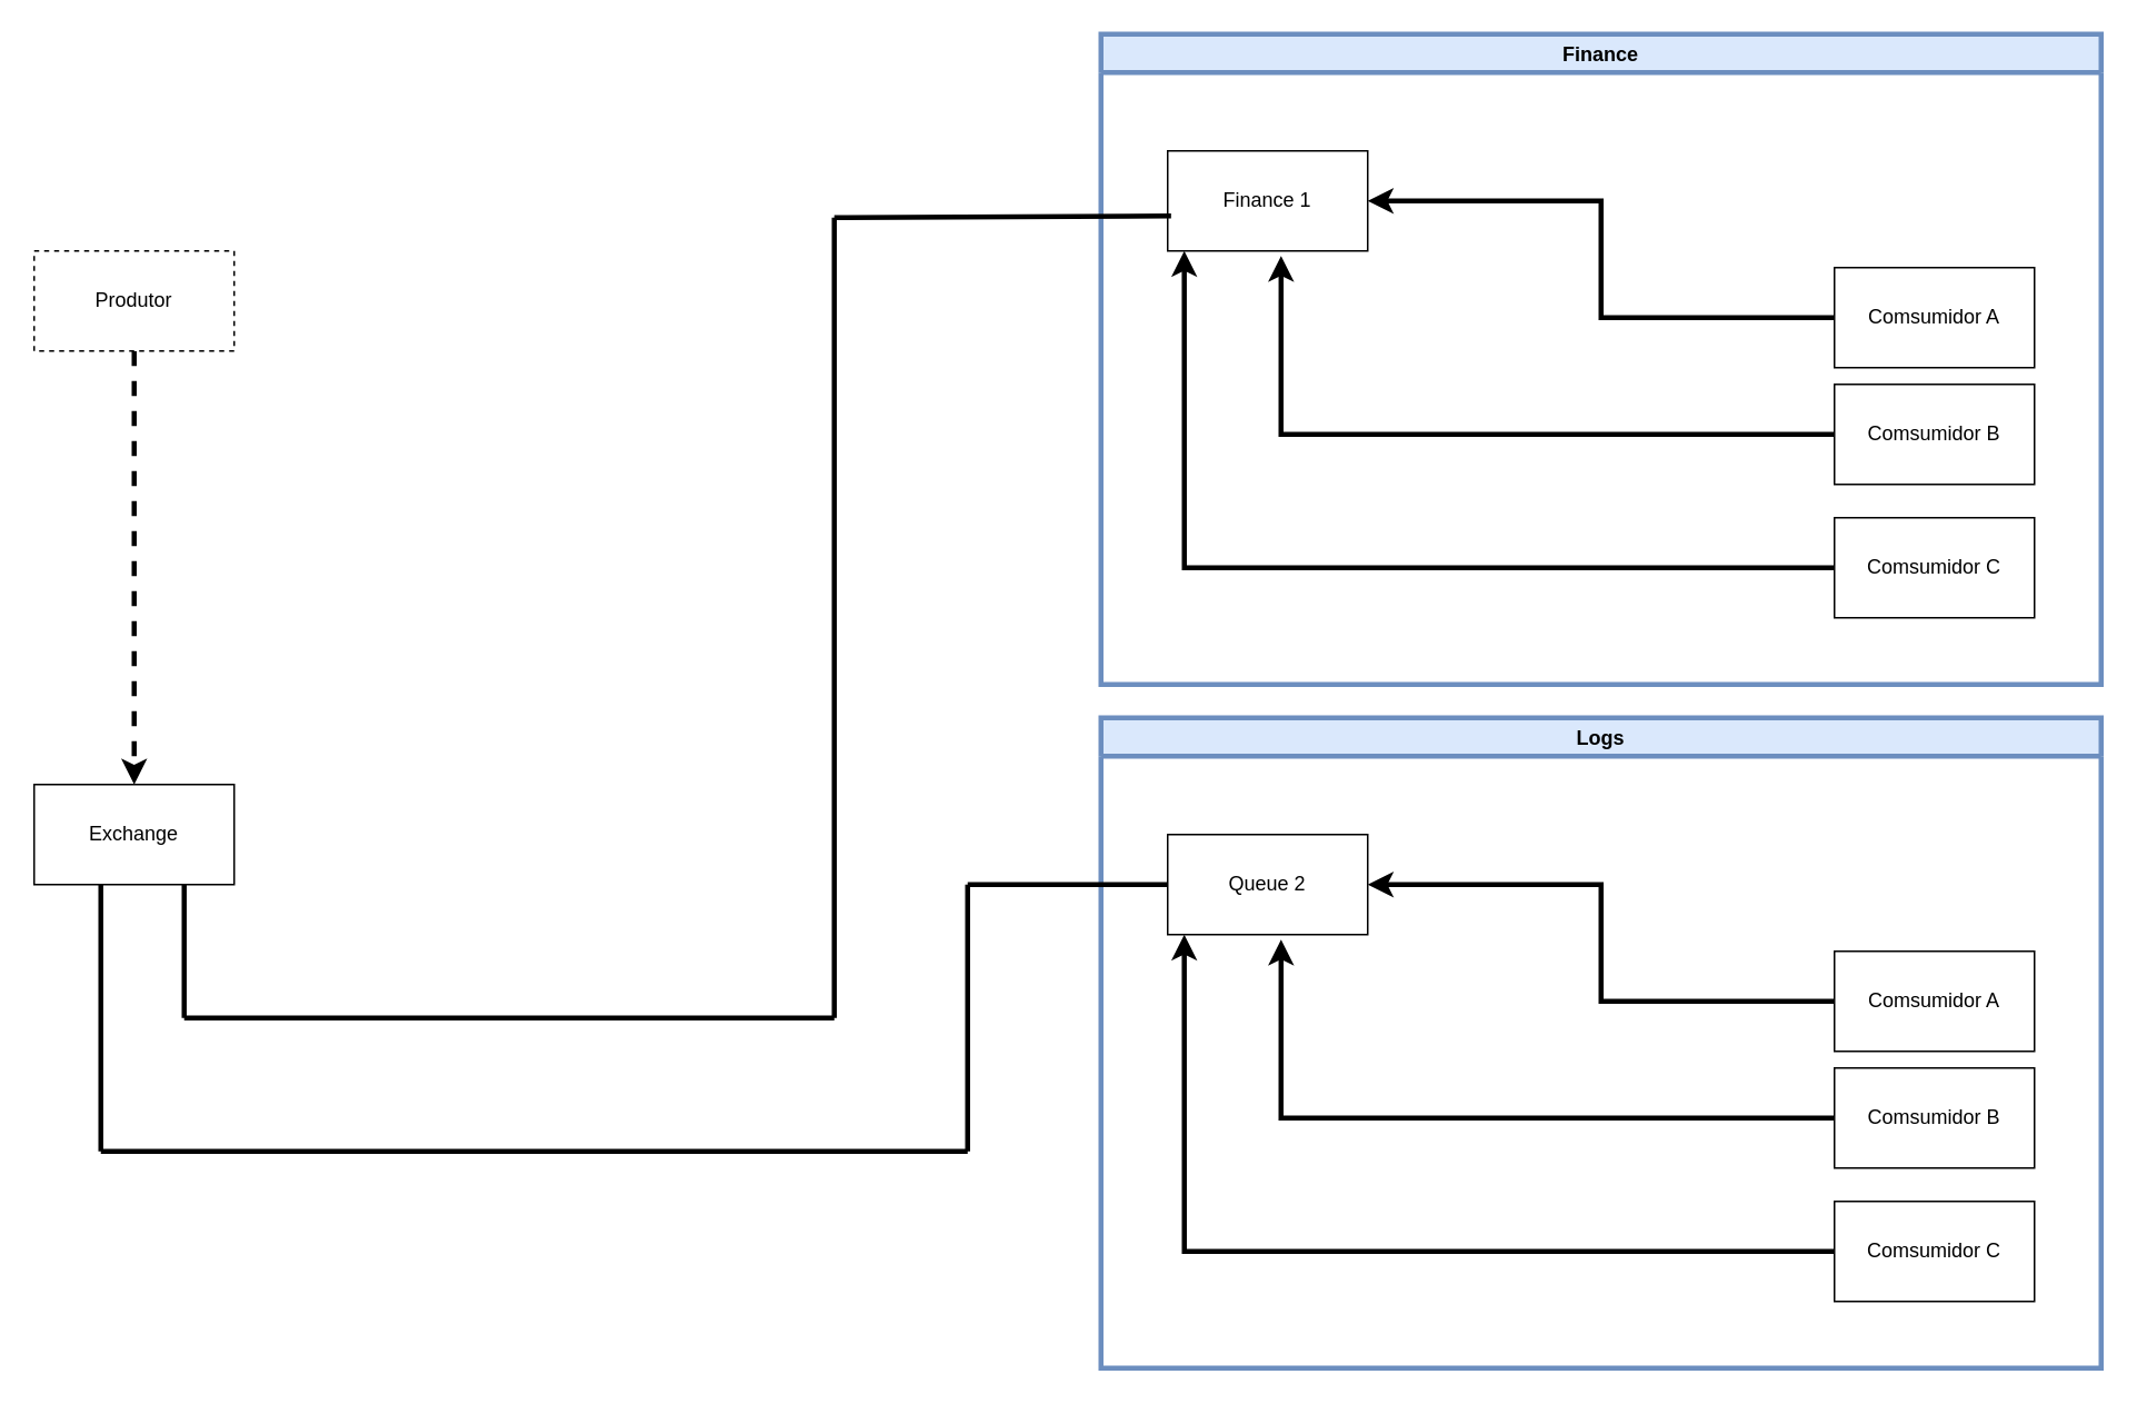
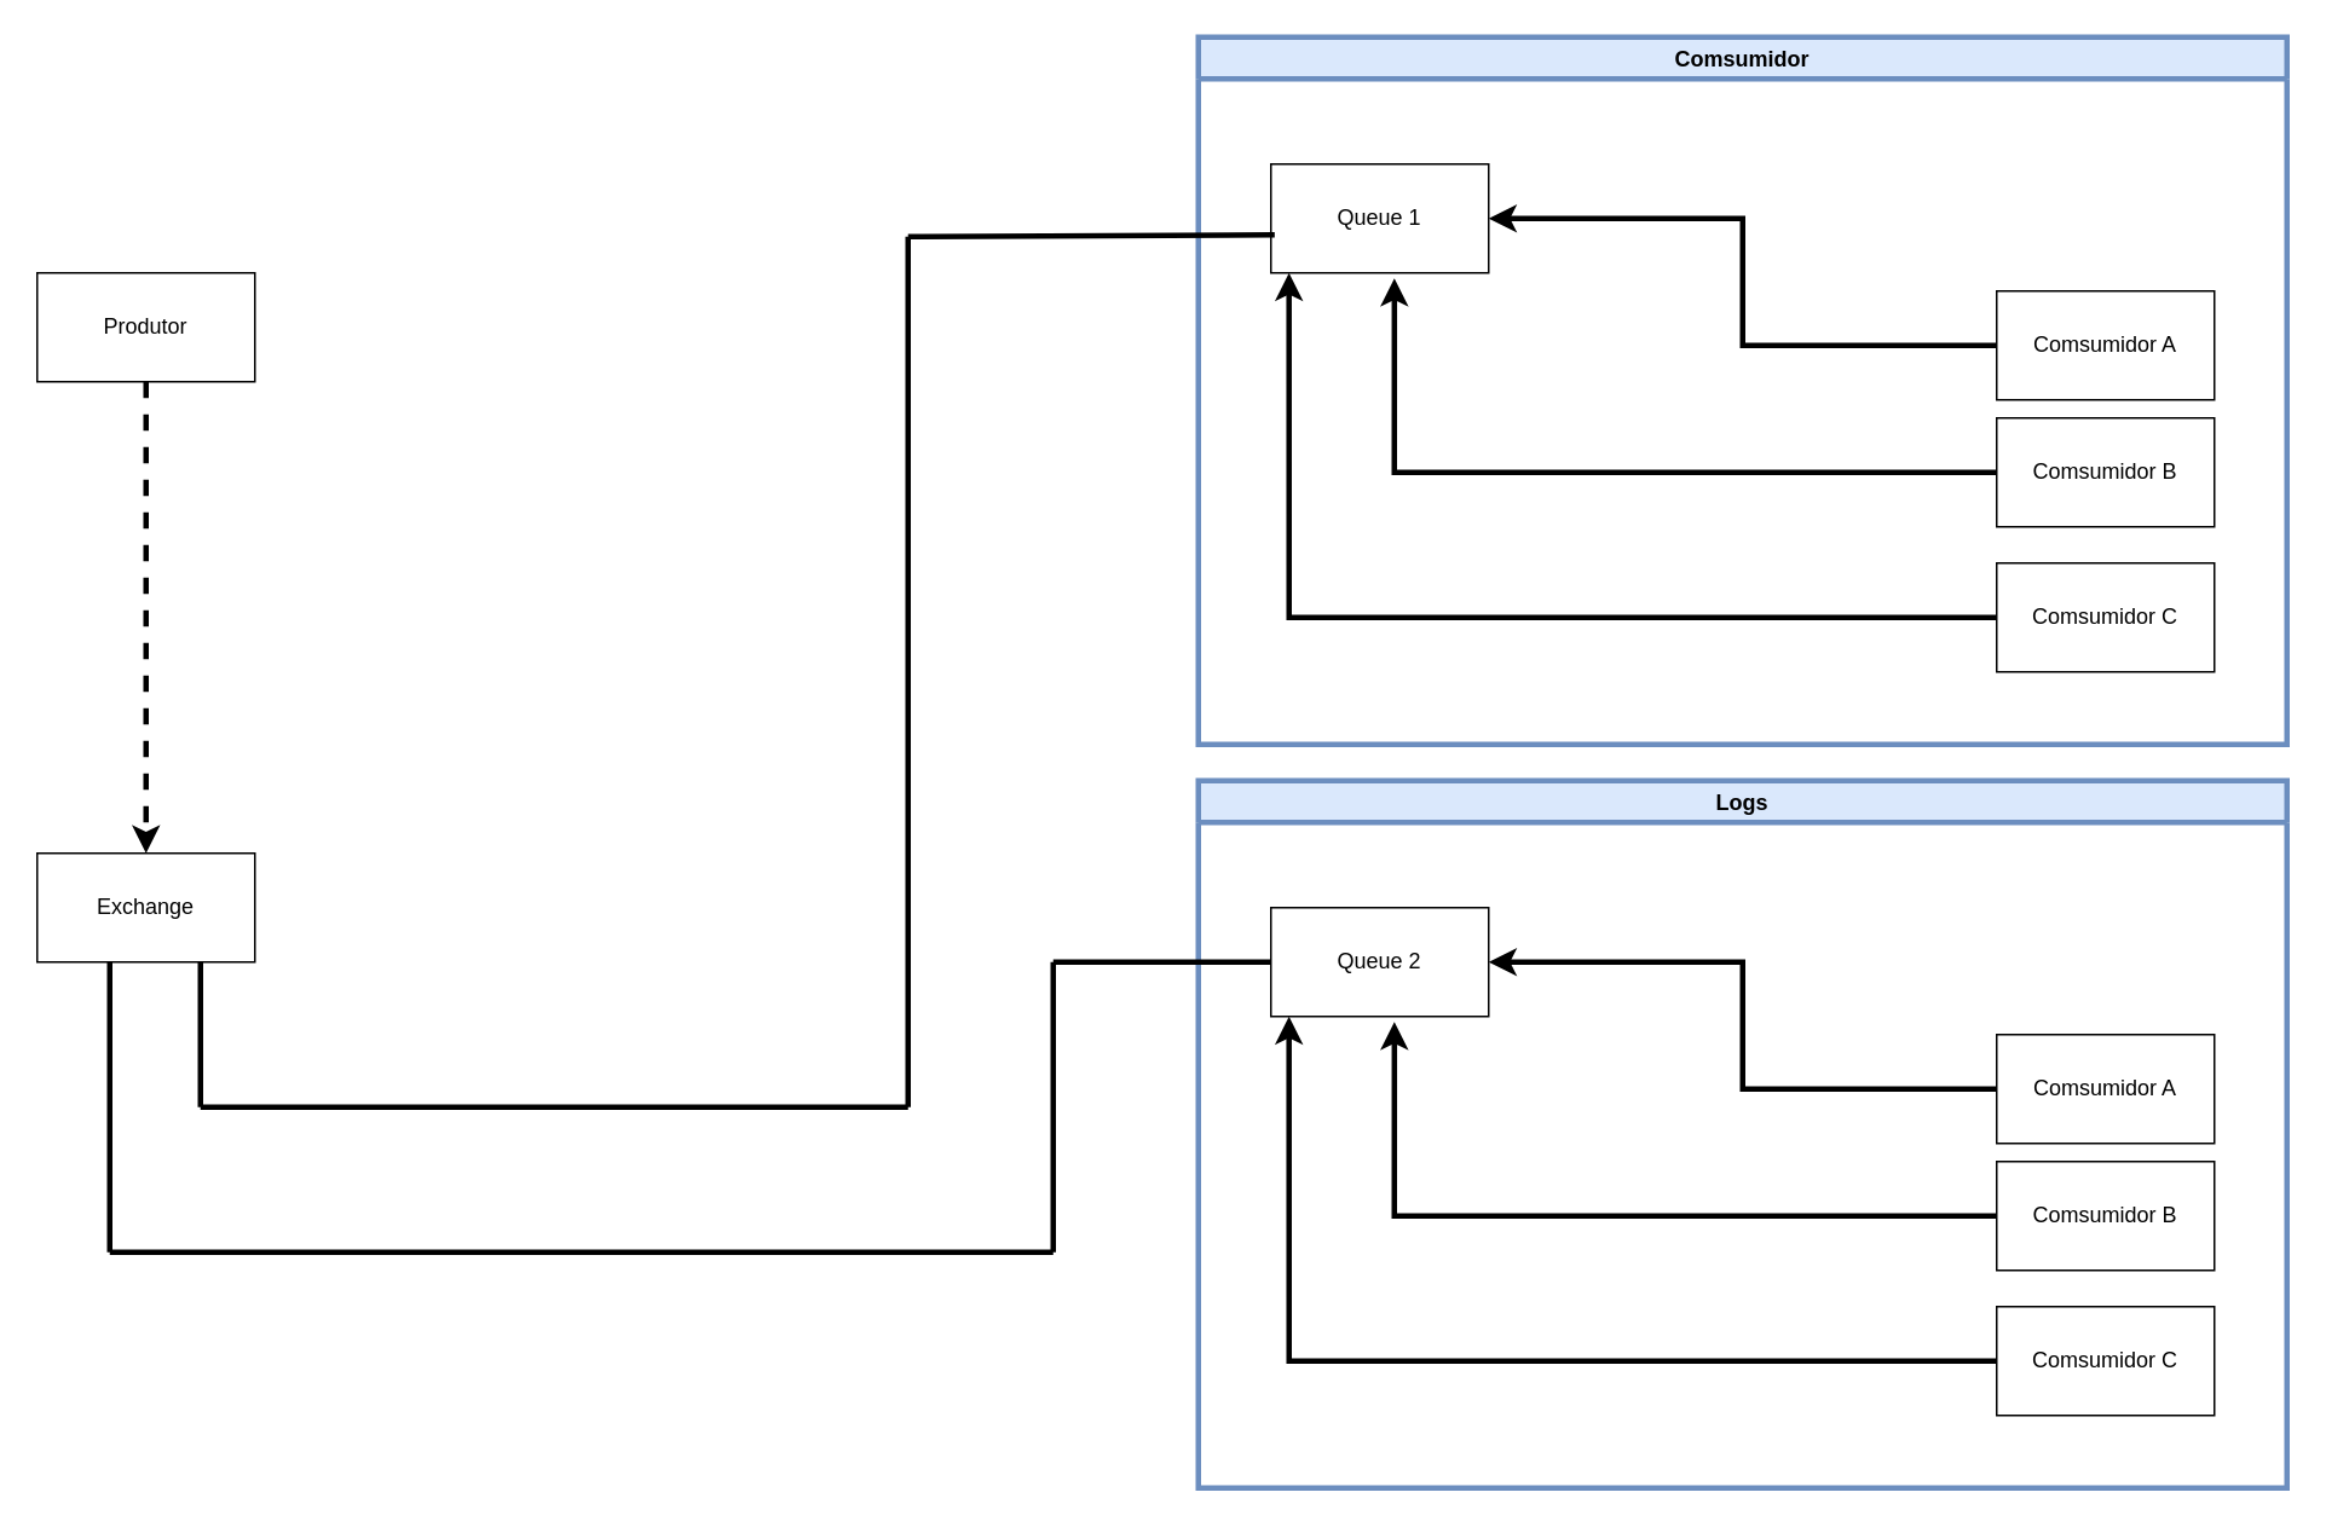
- <mxCell id="12" value="Finance" style="swimlane;fillColor=#dae8fc;strokeColor=#6c8ebf;gradientColor=none;swimlaneFillColor=none;strokeWidth=3;" vertex="1" parent="1"><mxGeometry x="660" y="20" width="600" height="390" as="geometry" /></mxCell>
+ <mxCell id="12" value="Comsumidor" style="swimlane;fillColor=#dae8fc;strokeColor=#6c8ebf;gradientColor=none;swimlaneFillColor=none;strokeWidth=3;" vertex="1" parent="1"><mxGeometry x="660" y="20" width="600" height="390" as="geometry" /></mxCell>
- <mxCell id="4" value="Finance 1" style="rounded=0;whiteSpace=wrap;html=1;" vertex="1" parent="1"><mxGeometry x="700" y="90" width="120" height="60" as="geometry" /></mxCell>
+ <mxCell id="4" value="Queue 1" style="rounded=0;whiteSpace=wrap;html=1;" vertex="1" parent="1"><mxGeometry x="700" y="90" width="120" height="60" as="geometry" /></mxCell>
- <mxCell id="3" value="Produtor" style="rounded=0;whiteSpace=wrap;html=1;dashed=1;" vertex="1" parent="1"><mxGeometry x="20" y="150" width="120" height="60" as="geometry" /></mxCell>
+ <mxCell id="3" value="Produtor" style="rounded=0;whiteSpace=wrap;html=1;" vertex="1" parent="1"><mxGeometry x="20" y="150" width="120" height="60" as="geometry" /></mxCell>
